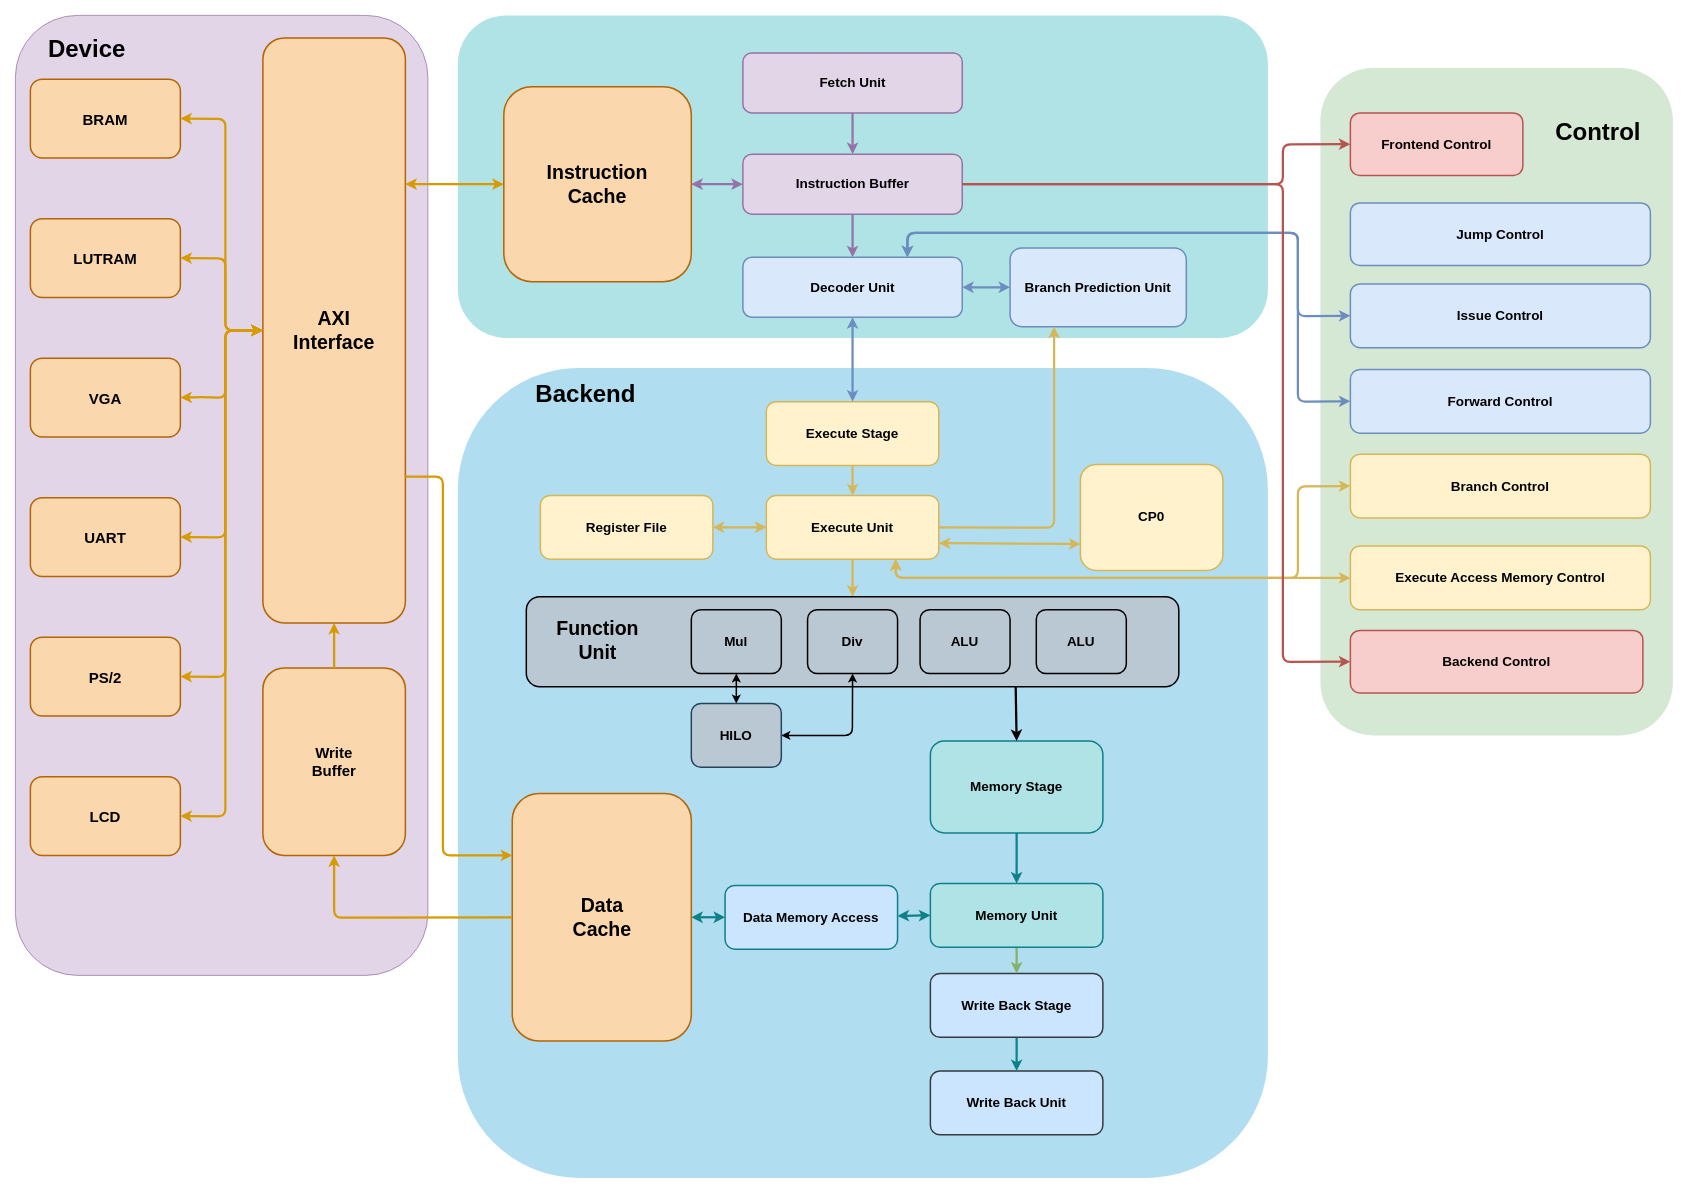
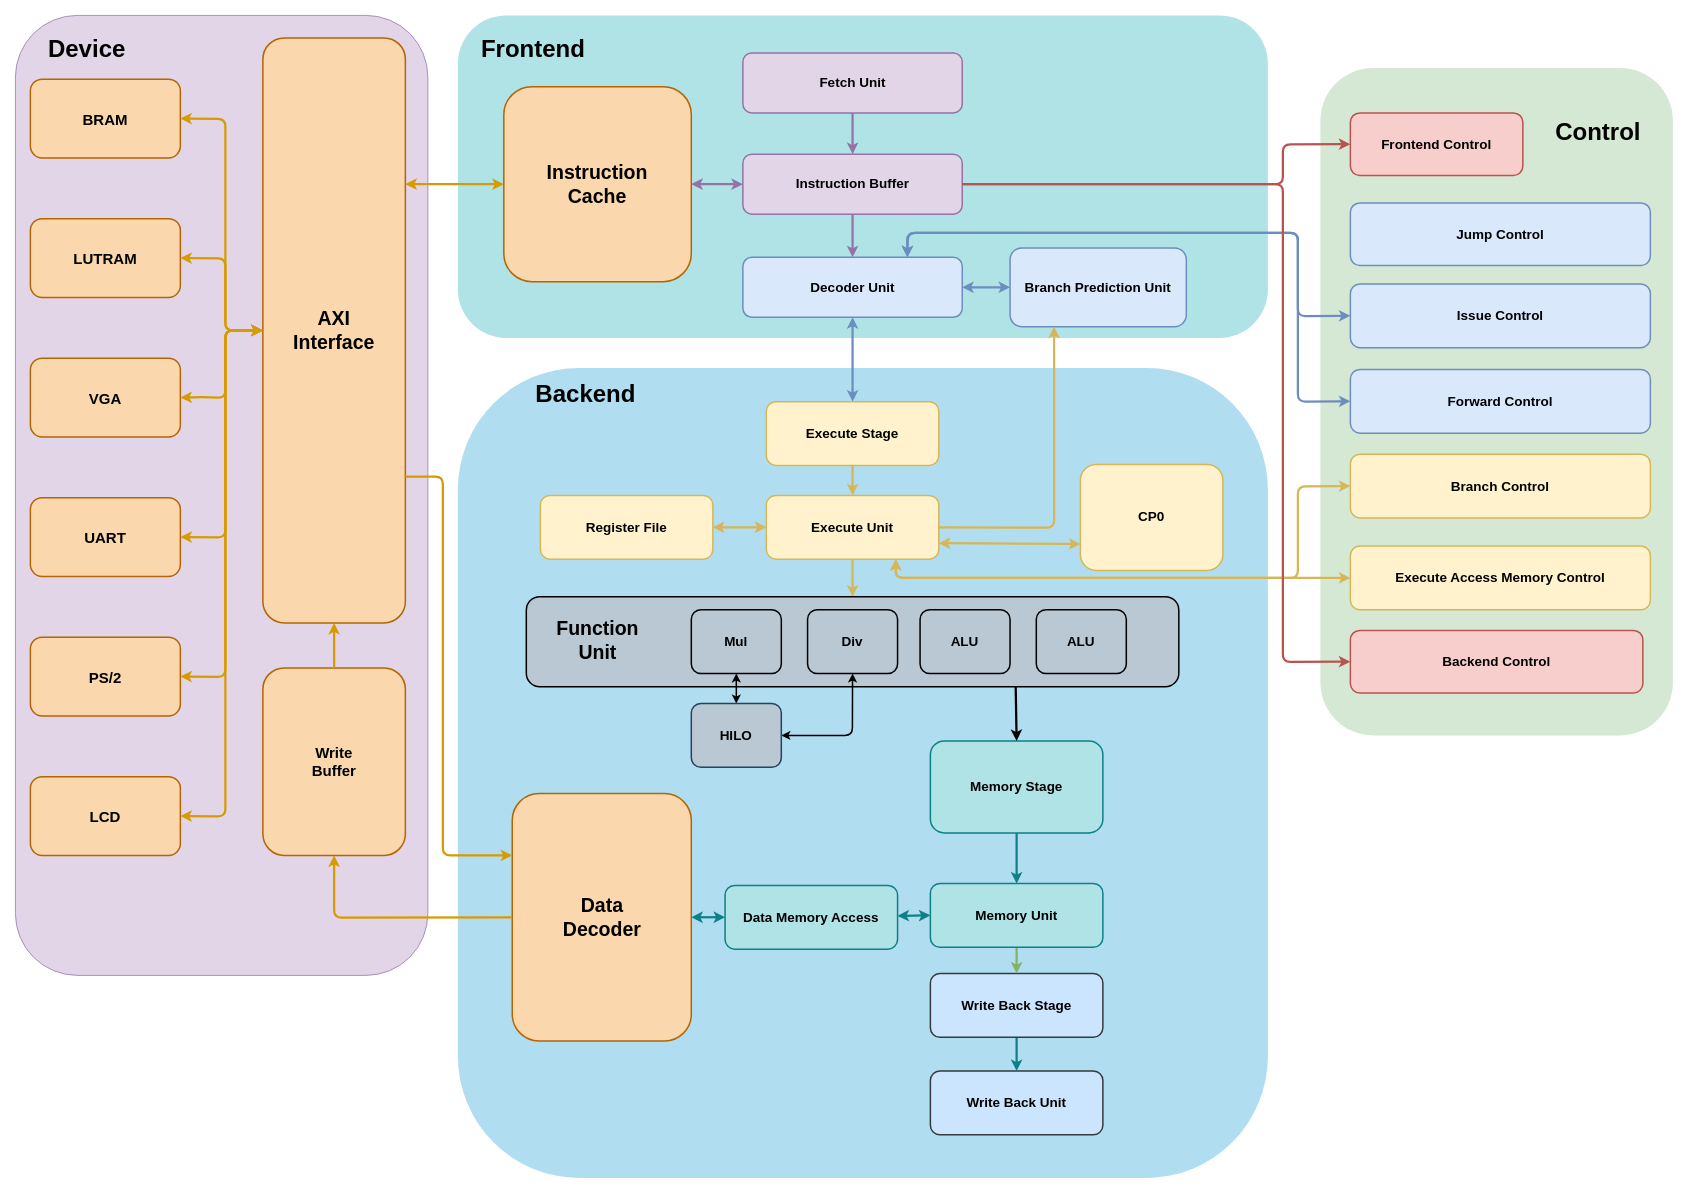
+ <mxCell id="60" value="Frontend" style="text;html=1;align=center;verticalAlign=middle;resizable=0;points=[];autosize=1;strokeColor=none;fillColor=none;fontSize=32;fontStyle=1;sketch=0;" parent="1" vertex="1"><mxGeometry x="630" y="40" width="160" height="50" as="geometry" /></mxCell>
- <mxCell id="29" value="&lt;span style=&quot;font-size: 18px&quot;&gt;Data Memory Access&lt;/span&gt;" style="rounded=1;whiteSpace=wrap;html=1;fontSize=12;fillColor=#cce5ff;strokeColor=#0e8088;strokeWidth=2;fontStyle=1;" parent="1" vertex="1"><mxGeometry x="966.25" y="1180" width="230" height="85" as="geometry" /></mxCell>
+ <mxCell id="29" value="&lt;span style=&quot;font-size: 18px&quot;&gt;Data Memory Access&lt;/span&gt;" style="rounded=1;whiteSpace=wrap;html=1;fontSize=12;fillColor=#b0e3e6;strokeColor=#0e8088;strokeWidth=2;fontStyle=1" parent="1" vertex="1"><mxGeometry x="966.25" y="1180" width="230" height="85" as="geometry" /></mxCell>
- <mxCell id="45" value="&lt;font style=&quot;font-size: 26px;&quot;&gt;Data &lt;br&gt;Cache&lt;/font&gt;" style="rounded=1;whiteSpace=wrap;html=1;fontSize=12;fillColor=#fad7ac;strokeColor=#b46504;strokeWidth=2;fontStyle=1" parent="1" vertex="1"><mxGeometry x="682.5" y="1057.5" width="238.75" height="330" as="geometry" /></mxCell>
+ <mxCell id="45" value="&lt;font style=&quot;font-size: 26px;&quot;&gt;Data &lt;br&gt;Decoder&lt;/font&gt;" style="rounded=1;whiteSpace=wrap;html=1;fontSize=12;fillColor=#fad7ac;strokeColor=#b46504;strokeWidth=2;fontStyle=1" parent="1" vertex="1"><mxGeometry x="682.5" y="1057.5" width="238.75" height="330" as="geometry" /></mxCell>
